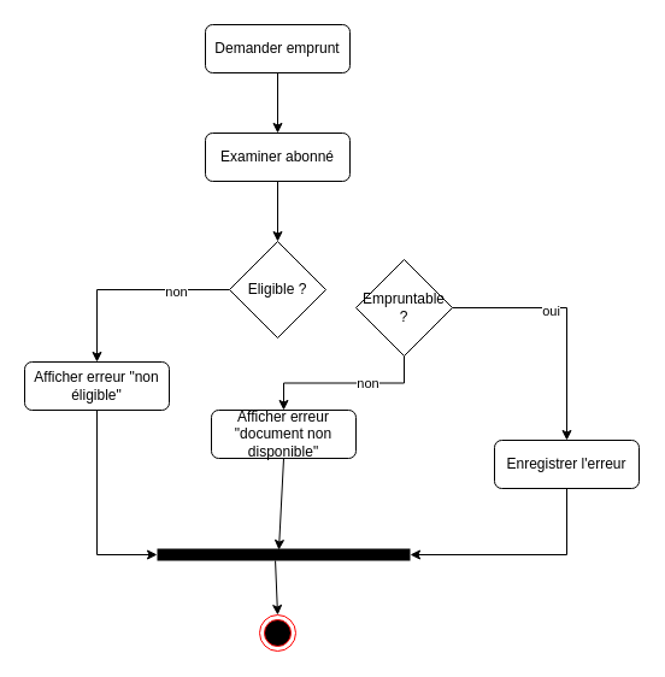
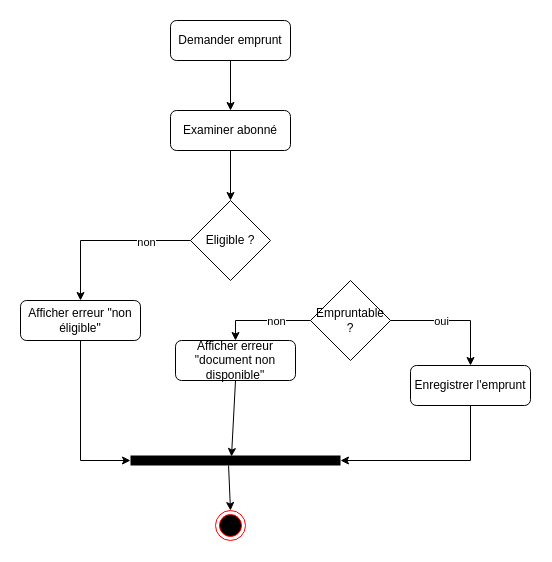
- <mxCell id="12" value="Empruntable ?" style="rhombus;whiteSpace=wrap;html=1;" vertex="1" parent="1"><mxGeometry x="295" y="215" width="80" height="80" as="geometry" /></mxCell>
+ <mxCell id="12" value="Empruntable ?" style="rhombus;whiteSpace=wrap;html=1;" vertex="1" parent="1"><mxGeometry x="310" y="280" width="80" height="80" as="geometry" /></mxCell>
- <mxCell id="17" value="Enregistrer l'erreur" style="rounded=1;whiteSpace=wrap;html=1;" vertex="1" parent="1"><mxGeometry x="410" y="365" width="120" height="40" as="geometry" /></mxCell>
+ <mxCell id="17" value="Enregistrer l'emprunt" style="rounded=1;whiteSpace=wrap;html=1;" vertex="1" parent="1"><mxGeometry x="410" y="365" width="120" height="40" as="geometry" /></mxCell>
